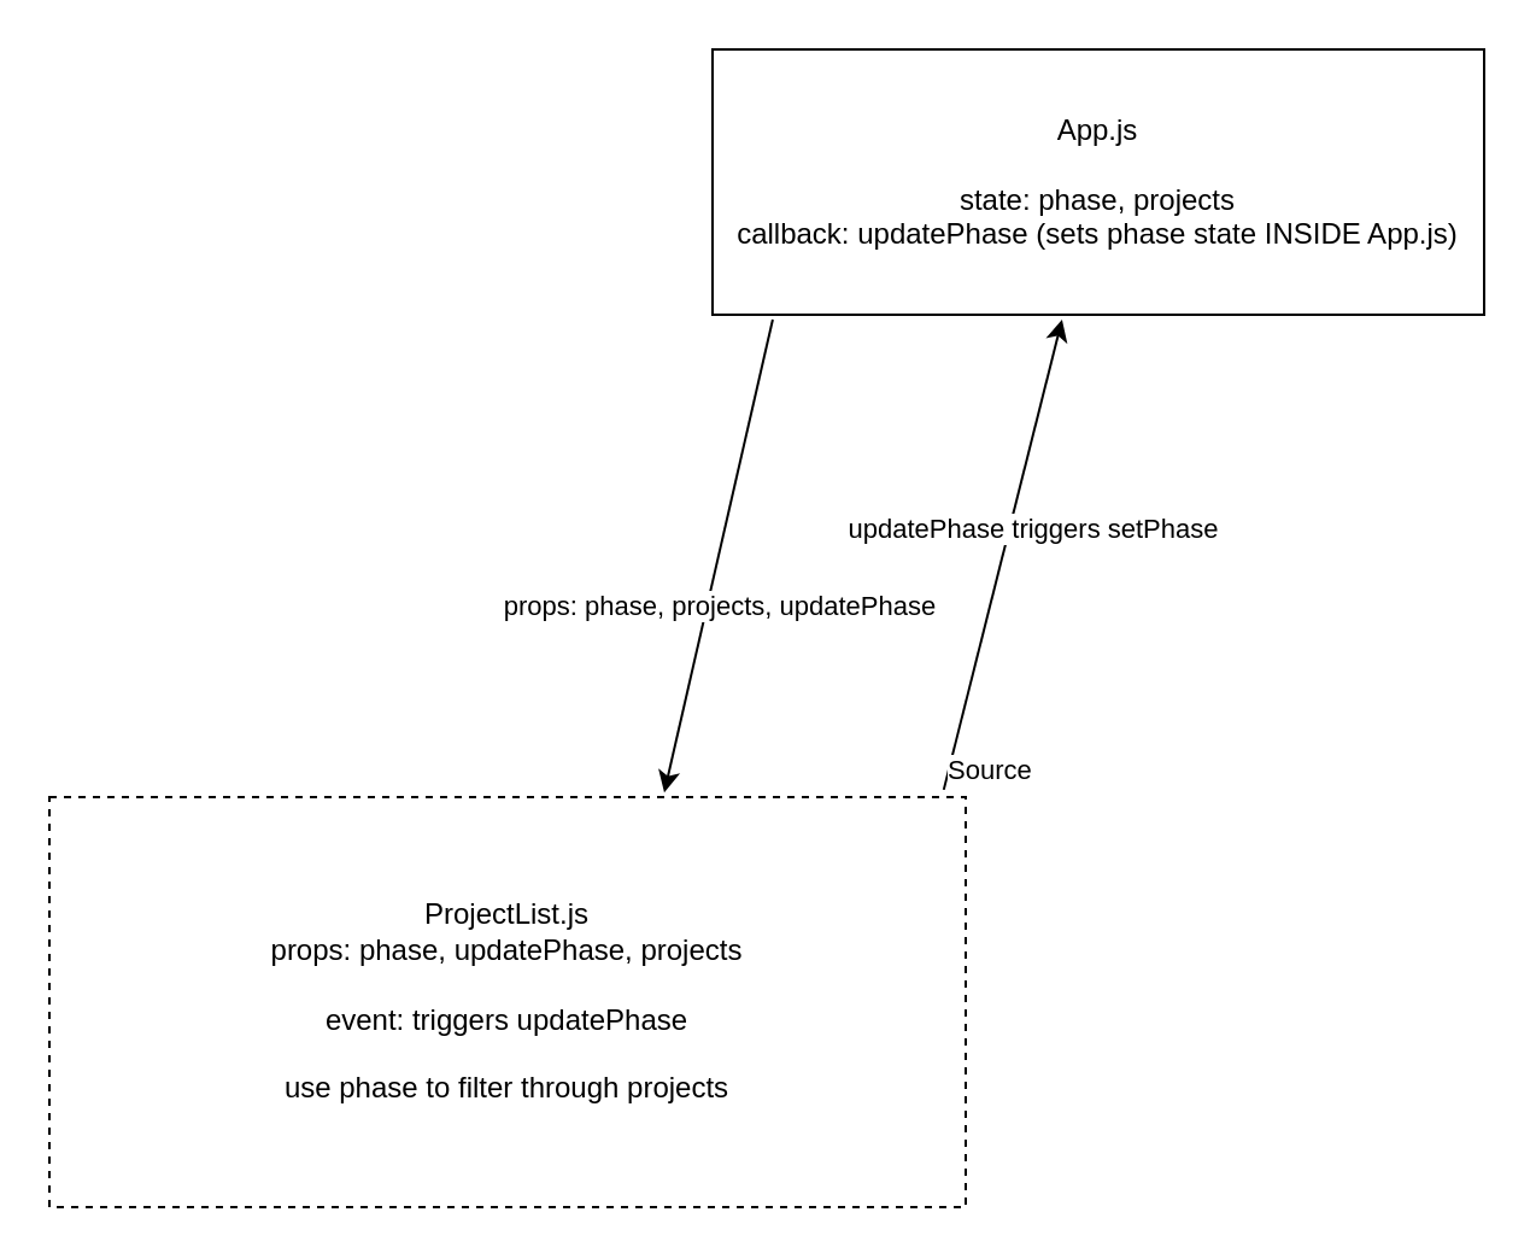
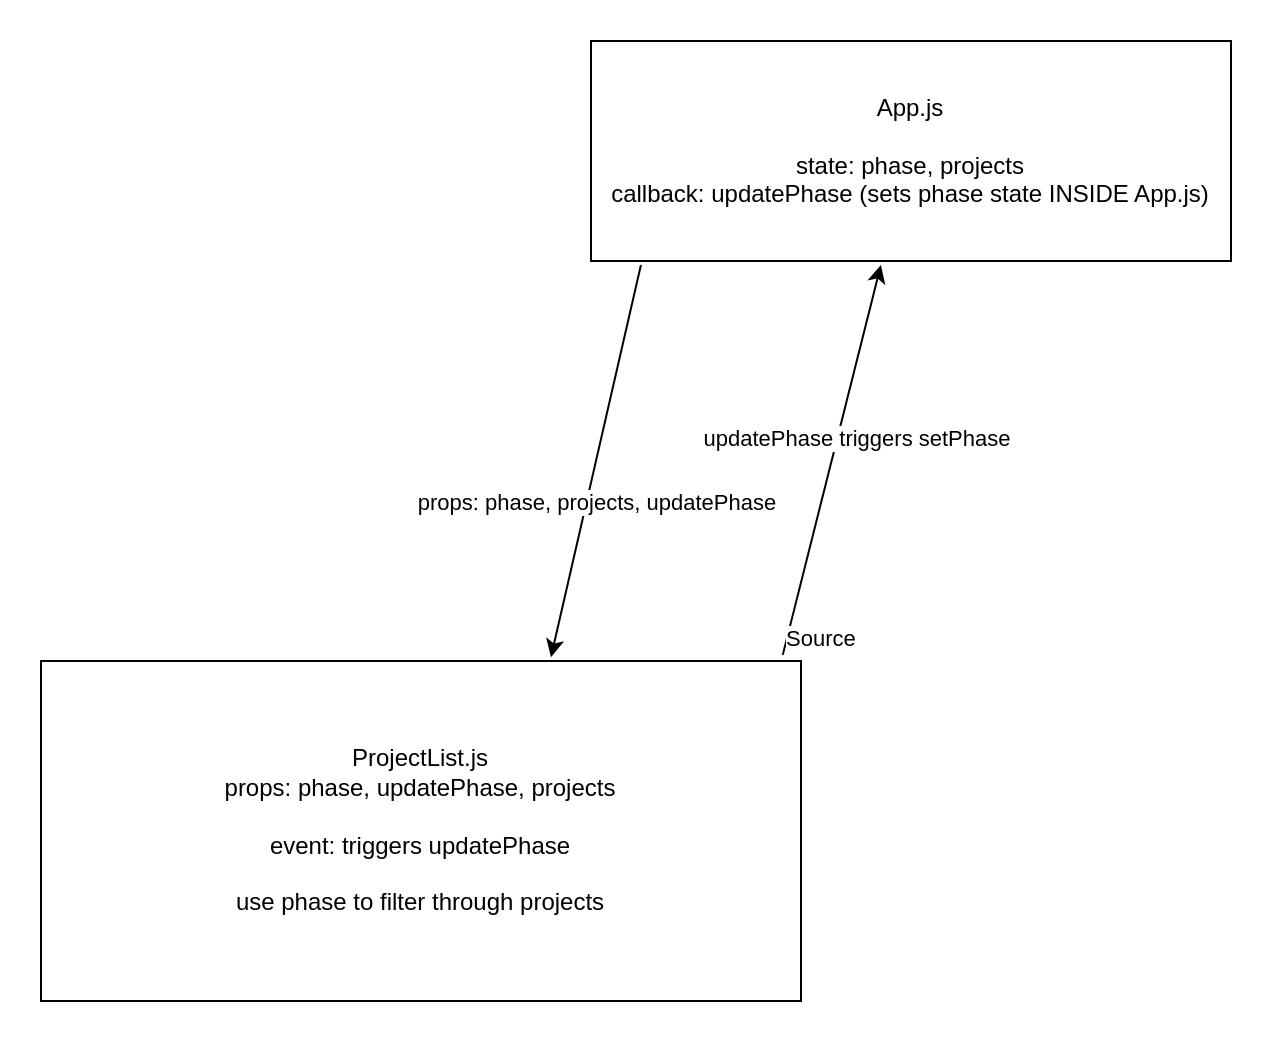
- <mxCell id="6" value="ProjectList.js&lt;br&gt;props: phase, updatePhase, projects&lt;br&gt;&lt;br&gt;event: triggers updatePhase&lt;br&gt;&lt;br&gt;use phase to filter through projects" style="whiteSpace=wrap;html=1;dashed=1;" parent="1" vertex="1"><mxGeometry x="20" y="330" width="380" height="170" as="geometry" /></mxCell>
+ <mxCell id="6" value="ProjectList.js&lt;br&gt;props: phase, updatePhase, projects&lt;br&gt;&lt;br&gt;event: triggers updatePhase&lt;br&gt;&lt;br&gt;use phase to filter through projects" style="whiteSpace=wrap;html=1;" parent="1" vertex="1"><mxGeometry x="20" y="330" width="380" height="170" as="geometry" /></mxCell>
